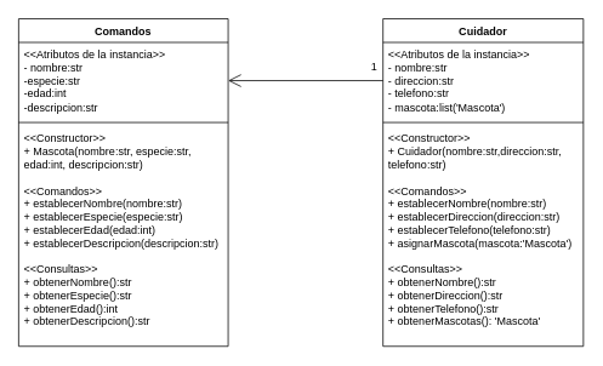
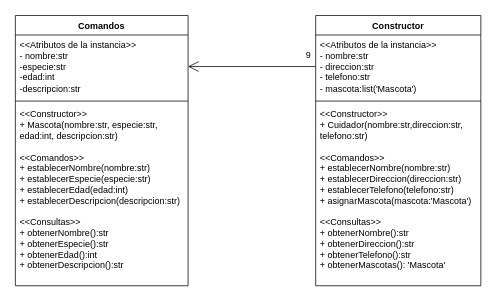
- <mxCell id="6" value="Cuidador" style="swimlane;fontStyle=1;align=center;verticalAlign=top;childLayout=stackLayout;horizontal=1;startSize=26;horizontalStack=0;resizeParent=1;resizeParentMax=0;resizeLast=0;collapsible=1;marginBottom=0;whiteSpace=wrap;html=1;" vertex="1" parent="1"><mxGeometry x="420" y="20" width="220" height="360" as="geometry" /></mxCell>
+ <mxCell id="6" value="Constructor" style="swimlane;fontStyle=1;align=center;verticalAlign=top;childLayout=stackLayout;horizontal=1;startSize=26;horizontalStack=0;resizeParent=1;resizeParentMax=0;resizeLast=0;collapsible=1;marginBottom=0;whiteSpace=wrap;html=1;" vertex="1" parent="1"><mxGeometry x="420" y="20" width="220" height="360" as="geometry" /></mxCell>
- <mxCell id="11" value="1" style="text;html=1;align=center;verticalAlign=middle;resizable=0;points=[];autosize=1;strokeColor=none;fillColor=none;" vertex="1" parent="1"><mxGeometry x="395" y="58" width="30" height="30" as="geometry" /></mxCell>
+ <mxCell id="11" value="9" style="text;html=1;align=center;verticalAlign=middle;resizable=0;points=[];autosize=1;strokeColor=none;fillColor=none;" vertex="1" parent="1"><mxGeometry x="395" y="58" width="30" height="30" as="geometry" /></mxCell>
